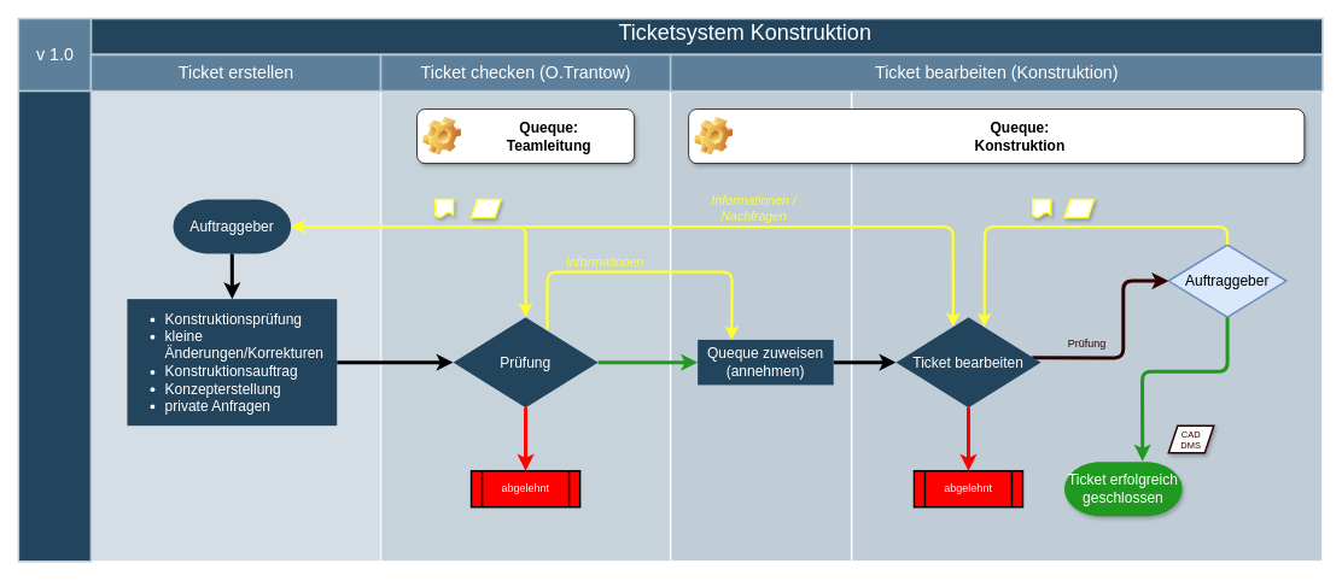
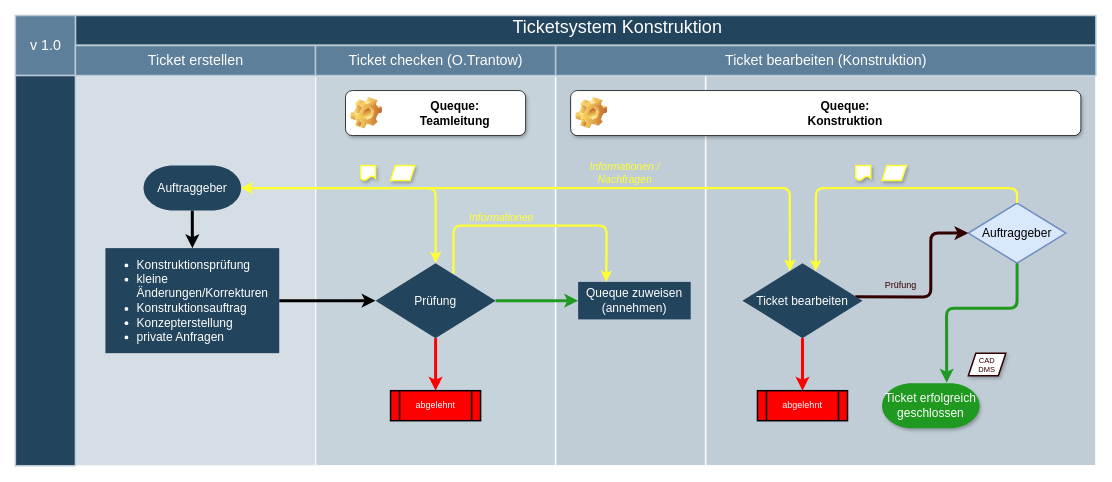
- <mxCell id="15" style="edgeStyle=orthogonalEdgeStyle;rounded=1;orthogonalLoop=1;jettySize=auto;html=1;strokeWidth=4;fontSize=16;" parent="1" source="16" target="37" edge="1"><mxGeometry relative="1" as="geometry" /></mxCell>
